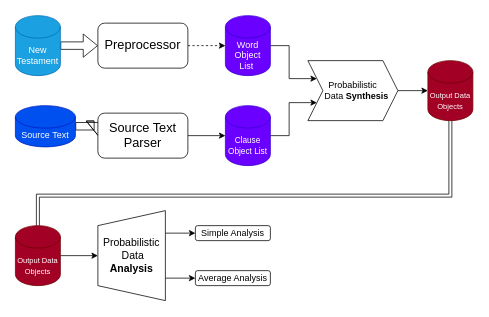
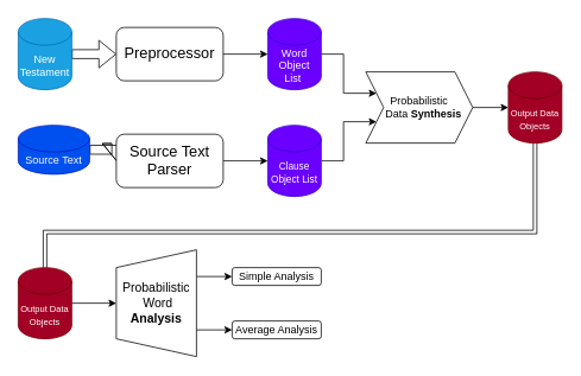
- <mxCell id="10" style="edgeStyle=orthogonalEdgeStyle;rounded=0;orthogonalLoop=1;jettySize=auto;html=1;exitX=1;exitY=0.5;exitDx=0;exitDy=0;entryX=0;entryY=0.5;entryDx=0;entryDy=0;entryPerimeter=0;dashed=1;" parent="1" source="11" target="9" edge="1"><mxGeometry relative="1" as="geometry" /></mxCell>
+ <mxCell id="10" style="edgeStyle=orthogonalEdgeStyle;rounded=0;orthogonalLoop=1;jettySize=auto;html=1;exitX=1;exitY=0.5;exitDx=0;exitDy=0;entryX=0;entryY=0.5;entryDx=0;entryDy=0;entryPerimeter=0;" parent="1" source="11" target="9" edge="1"><mxGeometry relative="1" as="geometry" /></mxCell>
- <mxCell id="20" value="Probabilistic&lt;br style=&quot;font-size: 14px;&quot;&gt;&amp;nbsp;Data &lt;b&gt;Analysis&lt;/b&gt;" style="shape=trapezoid;perimeter=trapezoidPerimeter;whiteSpace=wrap;html=1;fixedSize=1;fontSize=14;direction=north;" parent="1" vertex="1"><mxGeometry x="130" y="280" width="90" height="120" as="geometry" /></mxCell>
+ <mxCell id="20" value="Probabilistic&lt;br style=&quot;font-size: 14px;&quot;&gt;&amp;nbsp;Word &lt;b&gt;Analysis&lt;/b&gt;" style="shape=trapezoid;perimeter=trapezoidPerimeter;whiteSpace=wrap;html=1;fixedSize=1;fontSize=14;direction=north;" parent="1" vertex="1"><mxGeometry x="130" y="280" width="90" height="120" as="geometry" /></mxCell>
